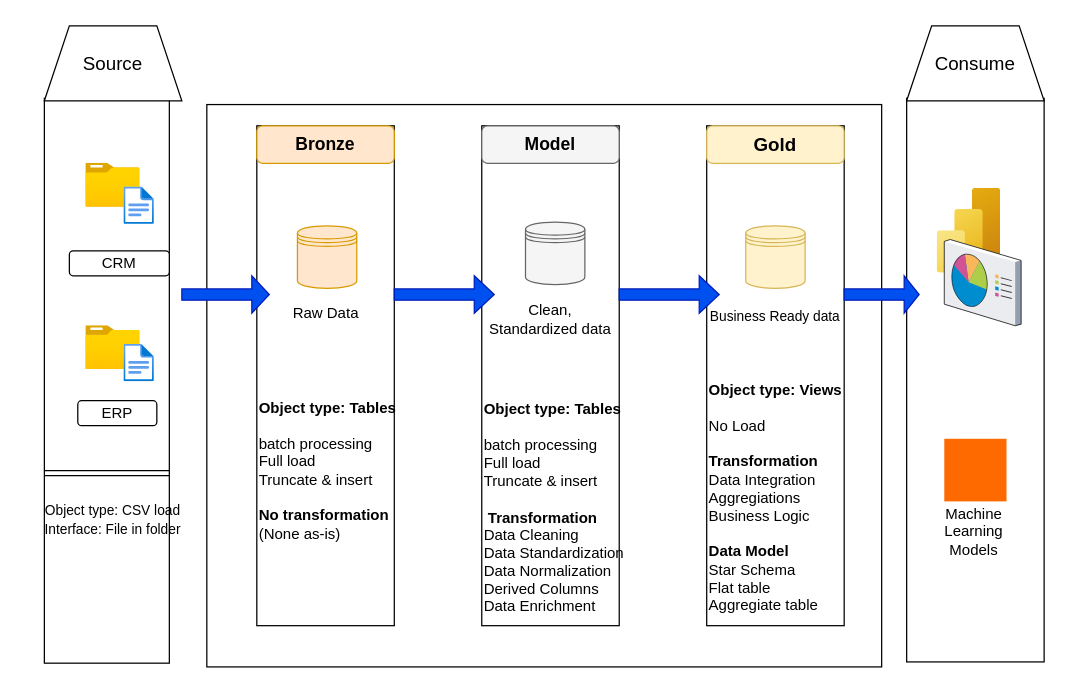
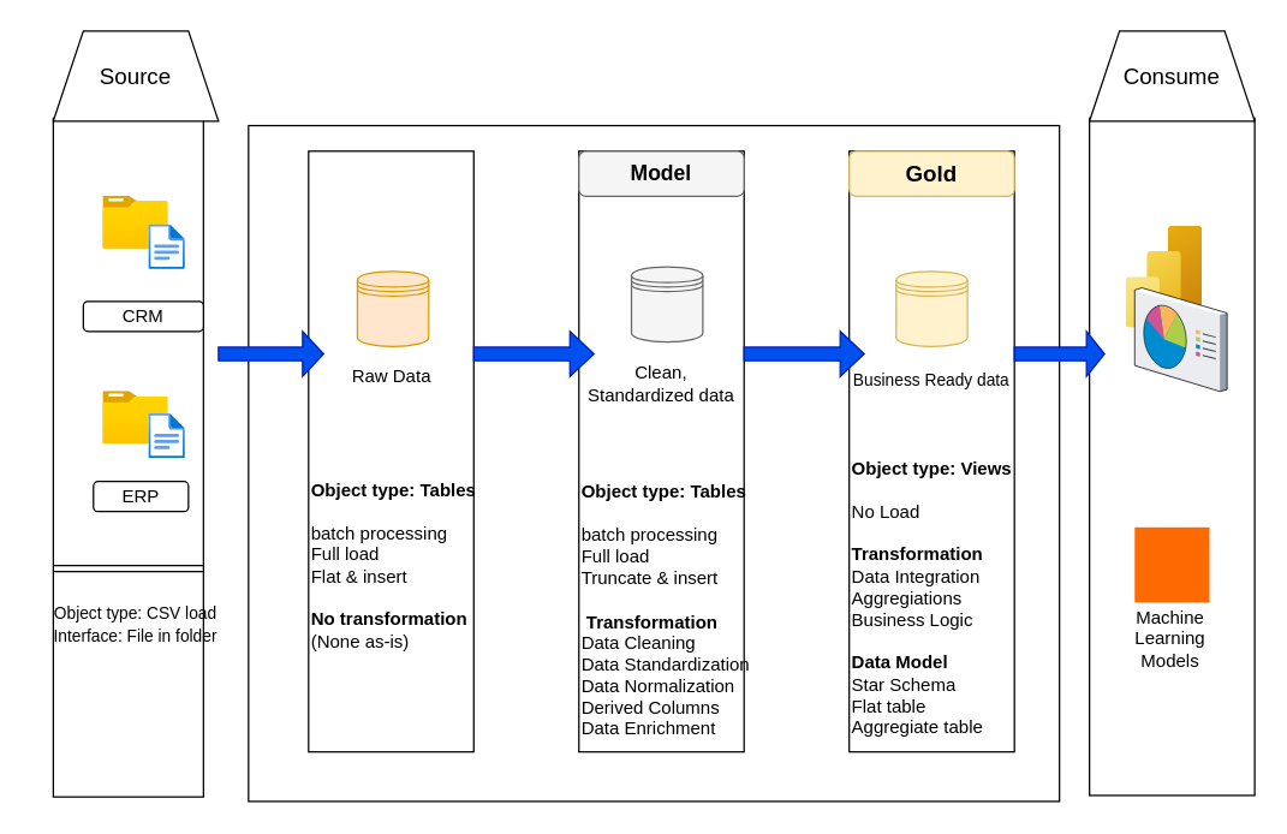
- <mxCell id="8" value="&lt;font style=&quot;font-size: 14px; color: light-dark(rgb(0, 0, 0), rgb(0, 0, 0));&quot;&gt;&lt;b style=&quot;&quot;&gt;Bronze&lt;/b&gt;&lt;/font&gt;" style="rounded=1;whiteSpace=wrap;html=1;fillColor=#ffe6cc;strokeColor=#d79b00;" parent="1" vertex="1"><mxGeometry x="205" y="100" width="110" height="30" as="geometry" /></mxCell>
- <mxCell id="28" value="&lt;b&gt;Object type: Tables&lt;/b&gt;&lt;div&gt;&lt;b&gt;&lt;br&gt;&lt;/b&gt;&lt;div style=&quot;&quot;&gt;&lt;span style=&quot;background-color: transparent; color: light-dark(rgb(0, 0, 0), rgb(255, 255, 255));&quot;&gt;batch processing&lt;/span&gt;&lt;br&gt;&lt;span style=&quot;background-color: transparent; color: light-dark(rgb(0, 0, 0), rgb(255, 255, 255));&quot;&gt;Full load&lt;/span&gt;&lt;br&gt;&lt;span style=&quot;background-color: transparent; color: light-dark(rgb(0, 0, 0), rgb(255, 255, 255));&quot;&gt;Truncate &amp;amp; insert&lt;/span&gt;&lt;/div&gt;&lt;div style=&quot;&quot;&gt;&lt;span style=&quot;background-color: transparent; color: light-dark(rgb(0, 0, 0), rgb(255, 255, 255));&quot;&gt;&lt;br&gt;&lt;/span&gt;&lt;/div&gt;&lt;div&gt;&lt;b style=&quot;background-color: transparent; color: light-dark(rgb(0, 0, 0), rgb(255, 255, 255));&quot;&gt;No transformation&lt;/b&gt;&lt;/div&gt;&lt;div&gt;&lt;span style=&quot;background-color: transparent; color: light-dark(rgb(0, 0, 0), rgb(255, 255, 255));&quot;&gt;(None as-is)&lt;/span&gt;&lt;/div&gt;&lt;/div&gt;" style="text;html=1;align=left;verticalAlign=middle;whiteSpace=wrap;rounded=0;" parent="1" vertex="1"><mxGeometry x="205" y="260" width="120" height="231" as="geometry" /></mxCell>
+ <mxCell id="28" value="&lt;b&gt;Object type: Tables&lt;/b&gt;&lt;div&gt;&lt;b&gt;&lt;br&gt;&lt;/b&gt;&lt;div style=&quot;&quot;&gt;&lt;span style=&quot;background-color: transparent; color: light-dark(rgb(0, 0, 0), rgb(255, 255, 255));&quot;&gt;batch processing&lt;/span&gt;&lt;br&gt;&lt;span style=&quot;background-color: transparent; color: light-dark(rgb(0, 0, 0), rgb(255, 255, 255));&quot;&gt;Full load&lt;/span&gt;&lt;br&gt;&lt;span style=&quot;background-color: transparent; color: light-dark(rgb(0, 0, 0), rgb(255, 255, 255));&quot;&gt;Flat &amp;amp; insert&lt;/span&gt;&lt;/div&gt;&lt;div style=&quot;&quot;&gt;&lt;span style=&quot;background-color: transparent; color: light-dark(rgb(0, 0, 0), rgb(255, 255, 255));&quot;&gt;&lt;br&gt;&lt;/span&gt;&lt;/div&gt;&lt;div&gt;&lt;b style=&quot;background-color: transparent; color: light-dark(rgb(0, 0, 0), rgb(255, 255, 255));&quot;&gt;No transformation&lt;/b&gt;&lt;/div&gt;&lt;div&gt;&lt;span style=&quot;background-color: transparent; color: light-dark(rgb(0, 0, 0), rgb(255, 255, 255));&quot;&gt;(None as-is)&lt;/span&gt;&lt;/div&gt;&lt;/div&gt;" style="text;html=1;align=left;verticalAlign=middle;whiteSpace=wrap;rounded=0;" parent="1" vertex="1"><mxGeometry x="205" y="260" width="120" height="231" as="geometry" /></mxCell>
